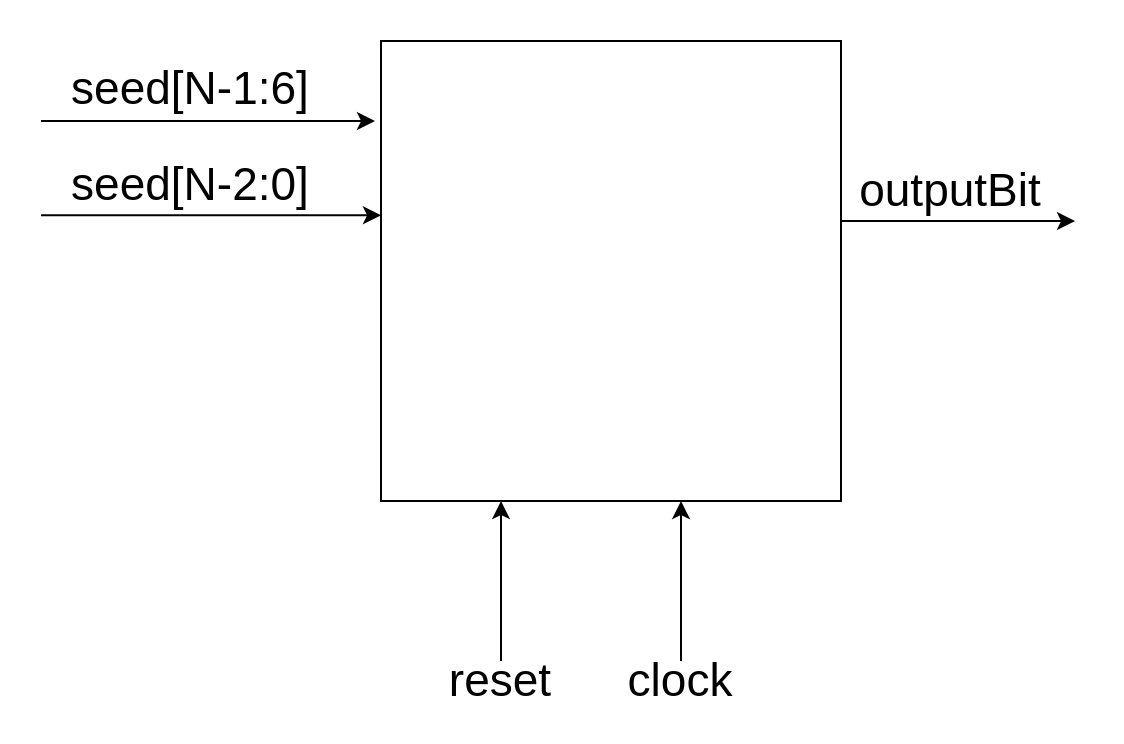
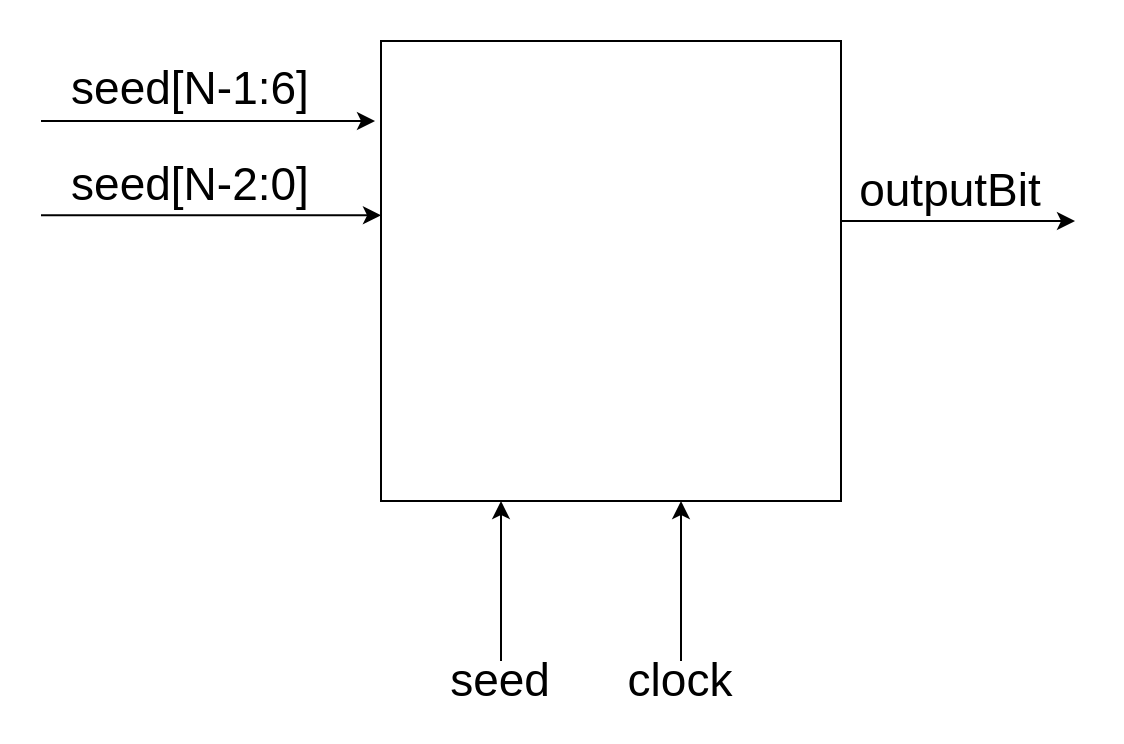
- <mxCell id="11" value="&lt;font style=&quot;font-size: 23px&quot;&gt;reset&lt;/font&gt;" style="text;html=1;strokeColor=none;fillColor=none;align=center;verticalAlign=middle;whiteSpace=wrap;rounded=0;" parent="1" vertex="1"><mxGeometry x="210" y="330" width="80" height="20" as="geometry" /></mxCell>
+ <mxCell id="11" value="&lt;font style=&quot;font-size: 23px&quot;&gt;seed&lt;/font&gt;" style="text;html=1;strokeColor=none;fillColor=none;align=center;verticalAlign=middle;whiteSpace=wrap;rounded=0;" parent="1" vertex="1"><mxGeometry x="210" y="330" width="80" height="20" as="geometry" /></mxCell>
